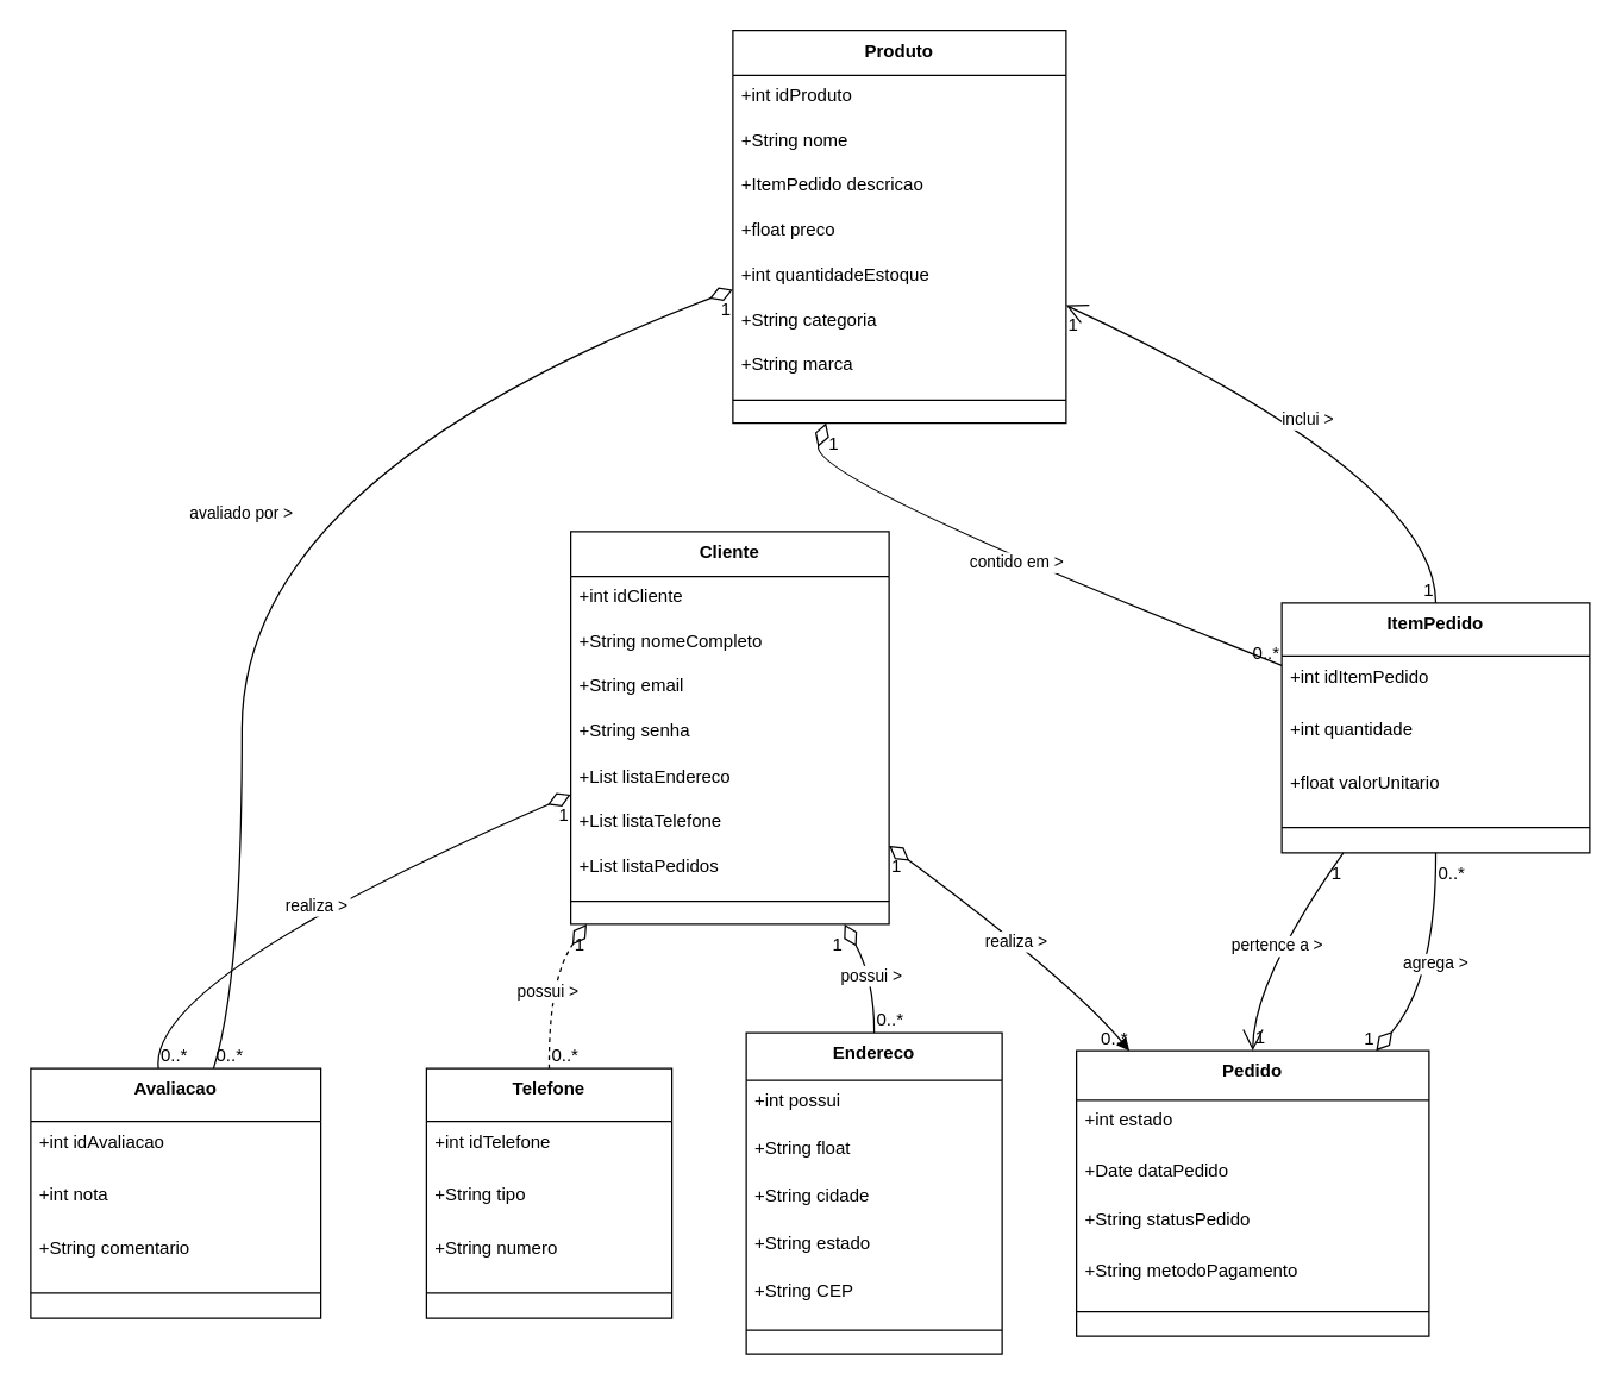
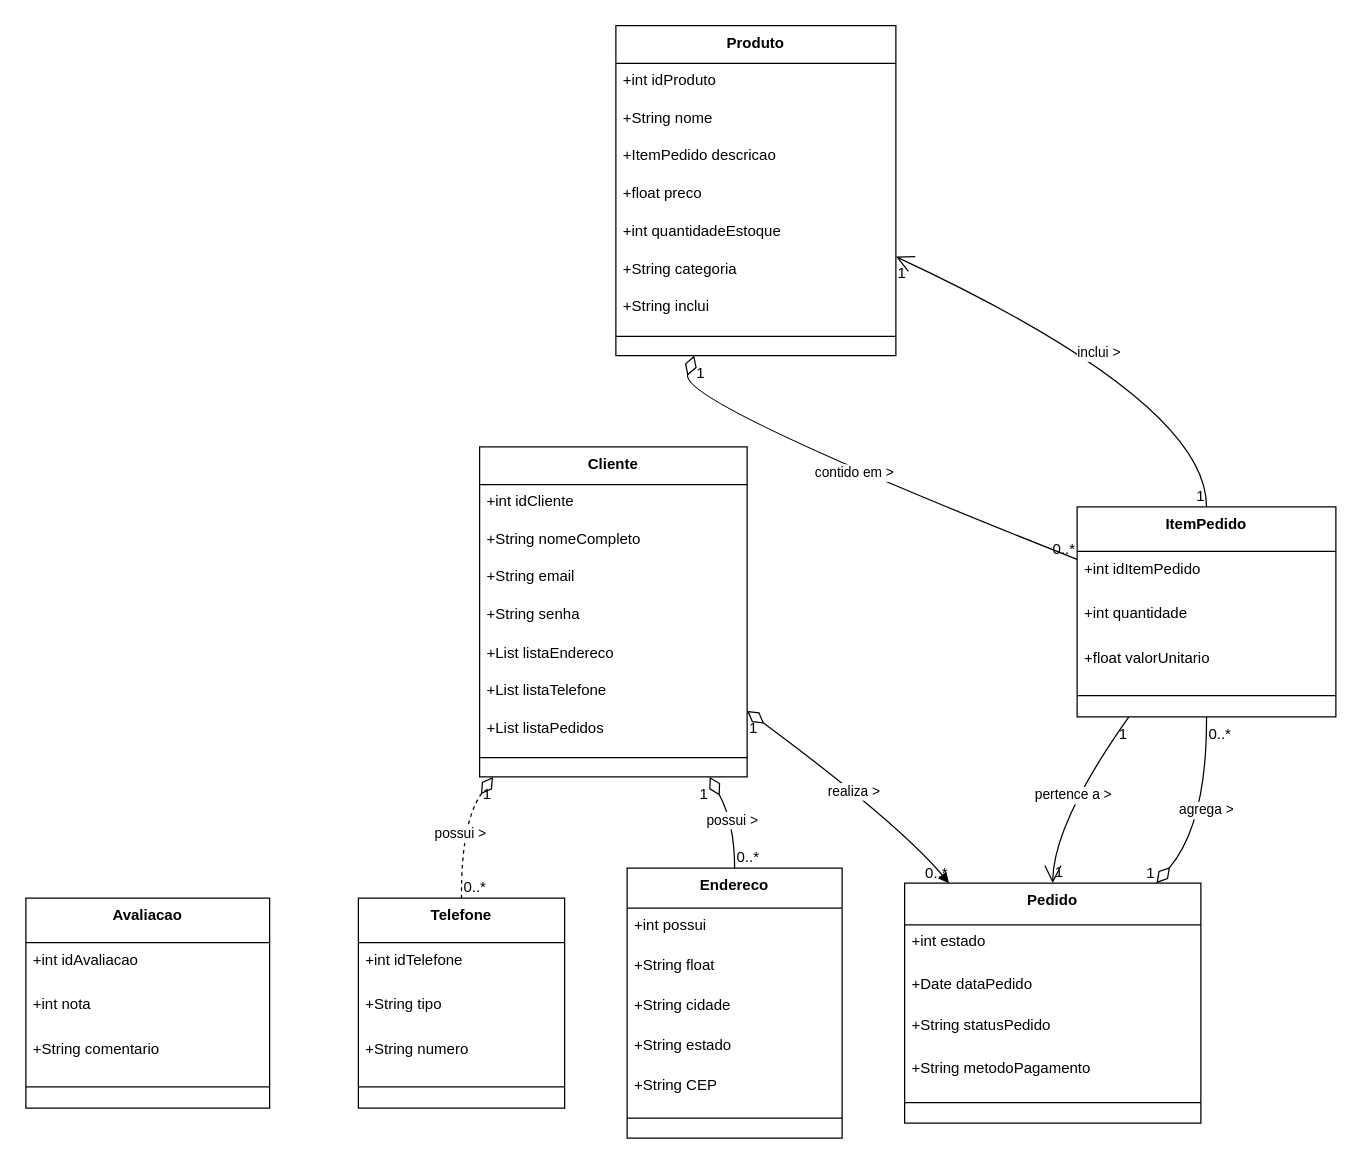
- <mxCell id="9" value="+String marca" style="text;strokeColor=none;fillColor=none;align=left;verticalAlign=top;spacingLeft=4;spacingRight=4;overflow=hidden;rotatable=0;points=[[0,0.5],[1,0.5]];portConstraint=eastwest;" vertex="1" parent="2"><mxGeometry y="211" width="224" height="30" as="geometry" /></mxCell>
+ <mxCell id="9" value="+String inclui" style="text;strokeColor=none;fillColor=none;align=left;verticalAlign=top;spacingLeft=4;spacingRight=4;overflow=hidden;rotatable=0;points=[[0,0.5],[1,0.5]];portConstraint=eastwest;" vertex="1" parent="2"><mxGeometry y="211" width="224" height="30" as="geometry" /></mxCell>
- <mxCell id="66" value="avaliado por &gt;" style="curved=1;startArrow=diamondThin;startSize=14;startFill=0;endArrow=none;exitX=0;exitY=0.66;entryX=0.63;entryY=0;" edge="1" parent="1" source="2" target="43"><mxGeometry relative="1" as="geometry"><Array as="points"><mxPoint x="162" y="321" /><mxPoint x="162" y="658" /></Array></mxGeometry></mxCell>
- <mxCell id="67" value="1" style="edgeLabel;resizable=0;labelBackgroundColor=none;fontSize=12;align=right;verticalAlign=top;" vertex="1" parent="66"><mxGeometry x="-1" relative="1" as="geometry" /></mxCell>
- <mxCell id="68" value="0..*" style="edgeLabel;resizable=0;labelBackgroundColor=none;fontSize=12;align=left;verticalAlign=bottom;" vertex="1" parent="66"><mxGeometry x="1" relative="1" as="geometry" /></mxCell>
- <mxCell id="63" value="realiza &gt;" style="curved=1;startArrow=diamondThin;startSize=14;startFill=0;endArrow=none;exitX=0;exitY=0.67;entryX=0.44;entryY=0;" edge="1" parent="1" source="11" target="43"><mxGeometry relative="1" as="geometry"><Array as="points"><mxPoint x="98" y="658" /></Array></mxGeometry></mxCell>
- <mxCell id="64" value="1" style="edgeLabel;resizable=0;labelBackgroundColor=none;fontSize=12;align=right;verticalAlign=top;" vertex="1" parent="63"><mxGeometry x="-1" relative="1" as="geometry" /></mxCell>
- <mxCell id="65" value="0..*" style="edgeLabel;resizable=0;labelBackgroundColor=none;fontSize=12;align=left;verticalAlign=bottom;" vertex="1" parent="63"><mxGeometry x="1" relative="1" as="geometry" /></mxCell>
